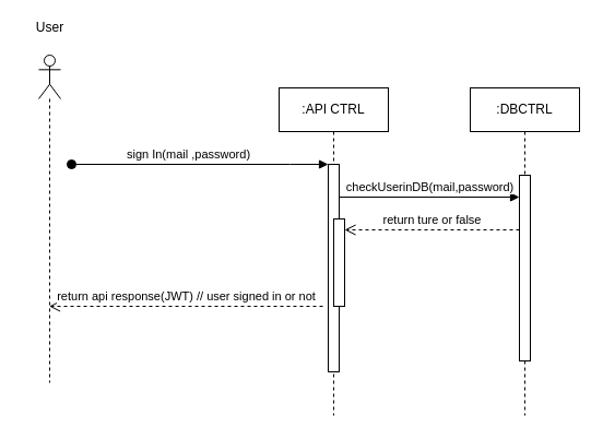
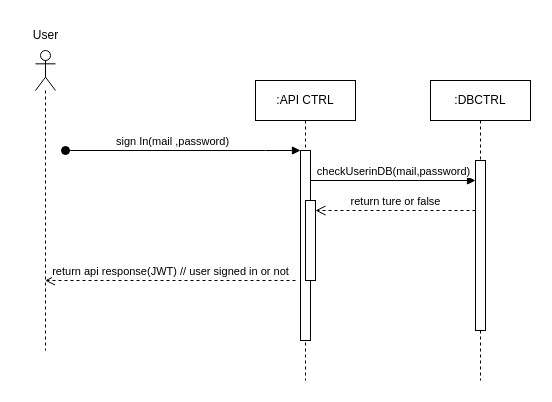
- <mxCell id="9" value="User" style="text;html=1;align=center;verticalAlign=middle;resizable=0;points=[];autosize=1;strokeColor=none;fillColor=none;" vertex="1" parent="1"><mxGeometry x="20" y="10" width="50" height="30" as="geometry" /></mxCell>
+ <mxCell id="9" value="User" style="text;html=1;align=center;verticalAlign=middle;resizable=0;points=[];autosize=1;strokeColor=none;fillColor=none;" vertex="1" parent="1"><mxGeometry x="20" y="20" width="50" height="30" as="geometry" /></mxCell>
